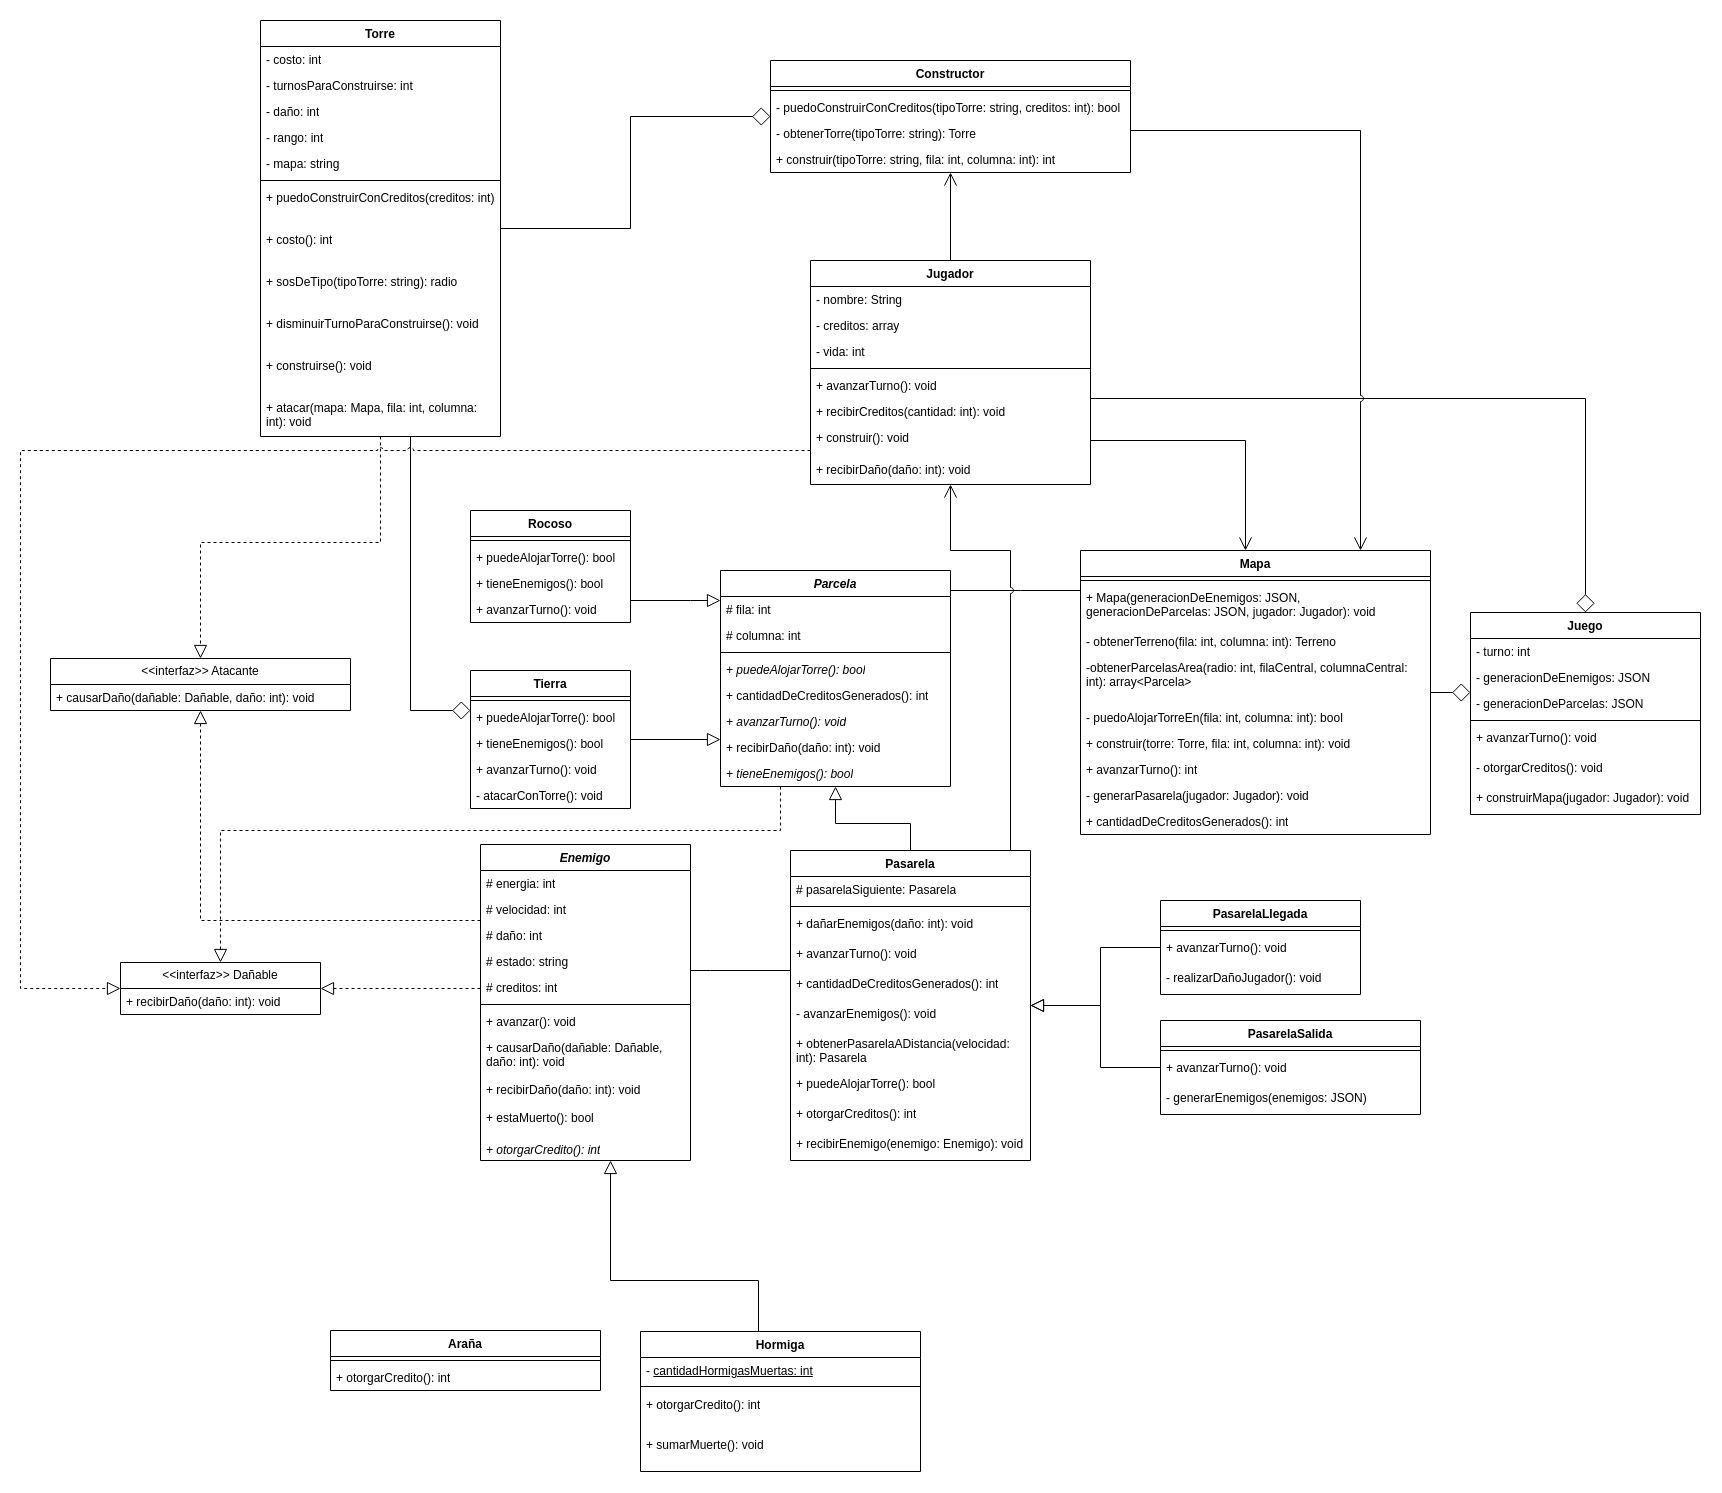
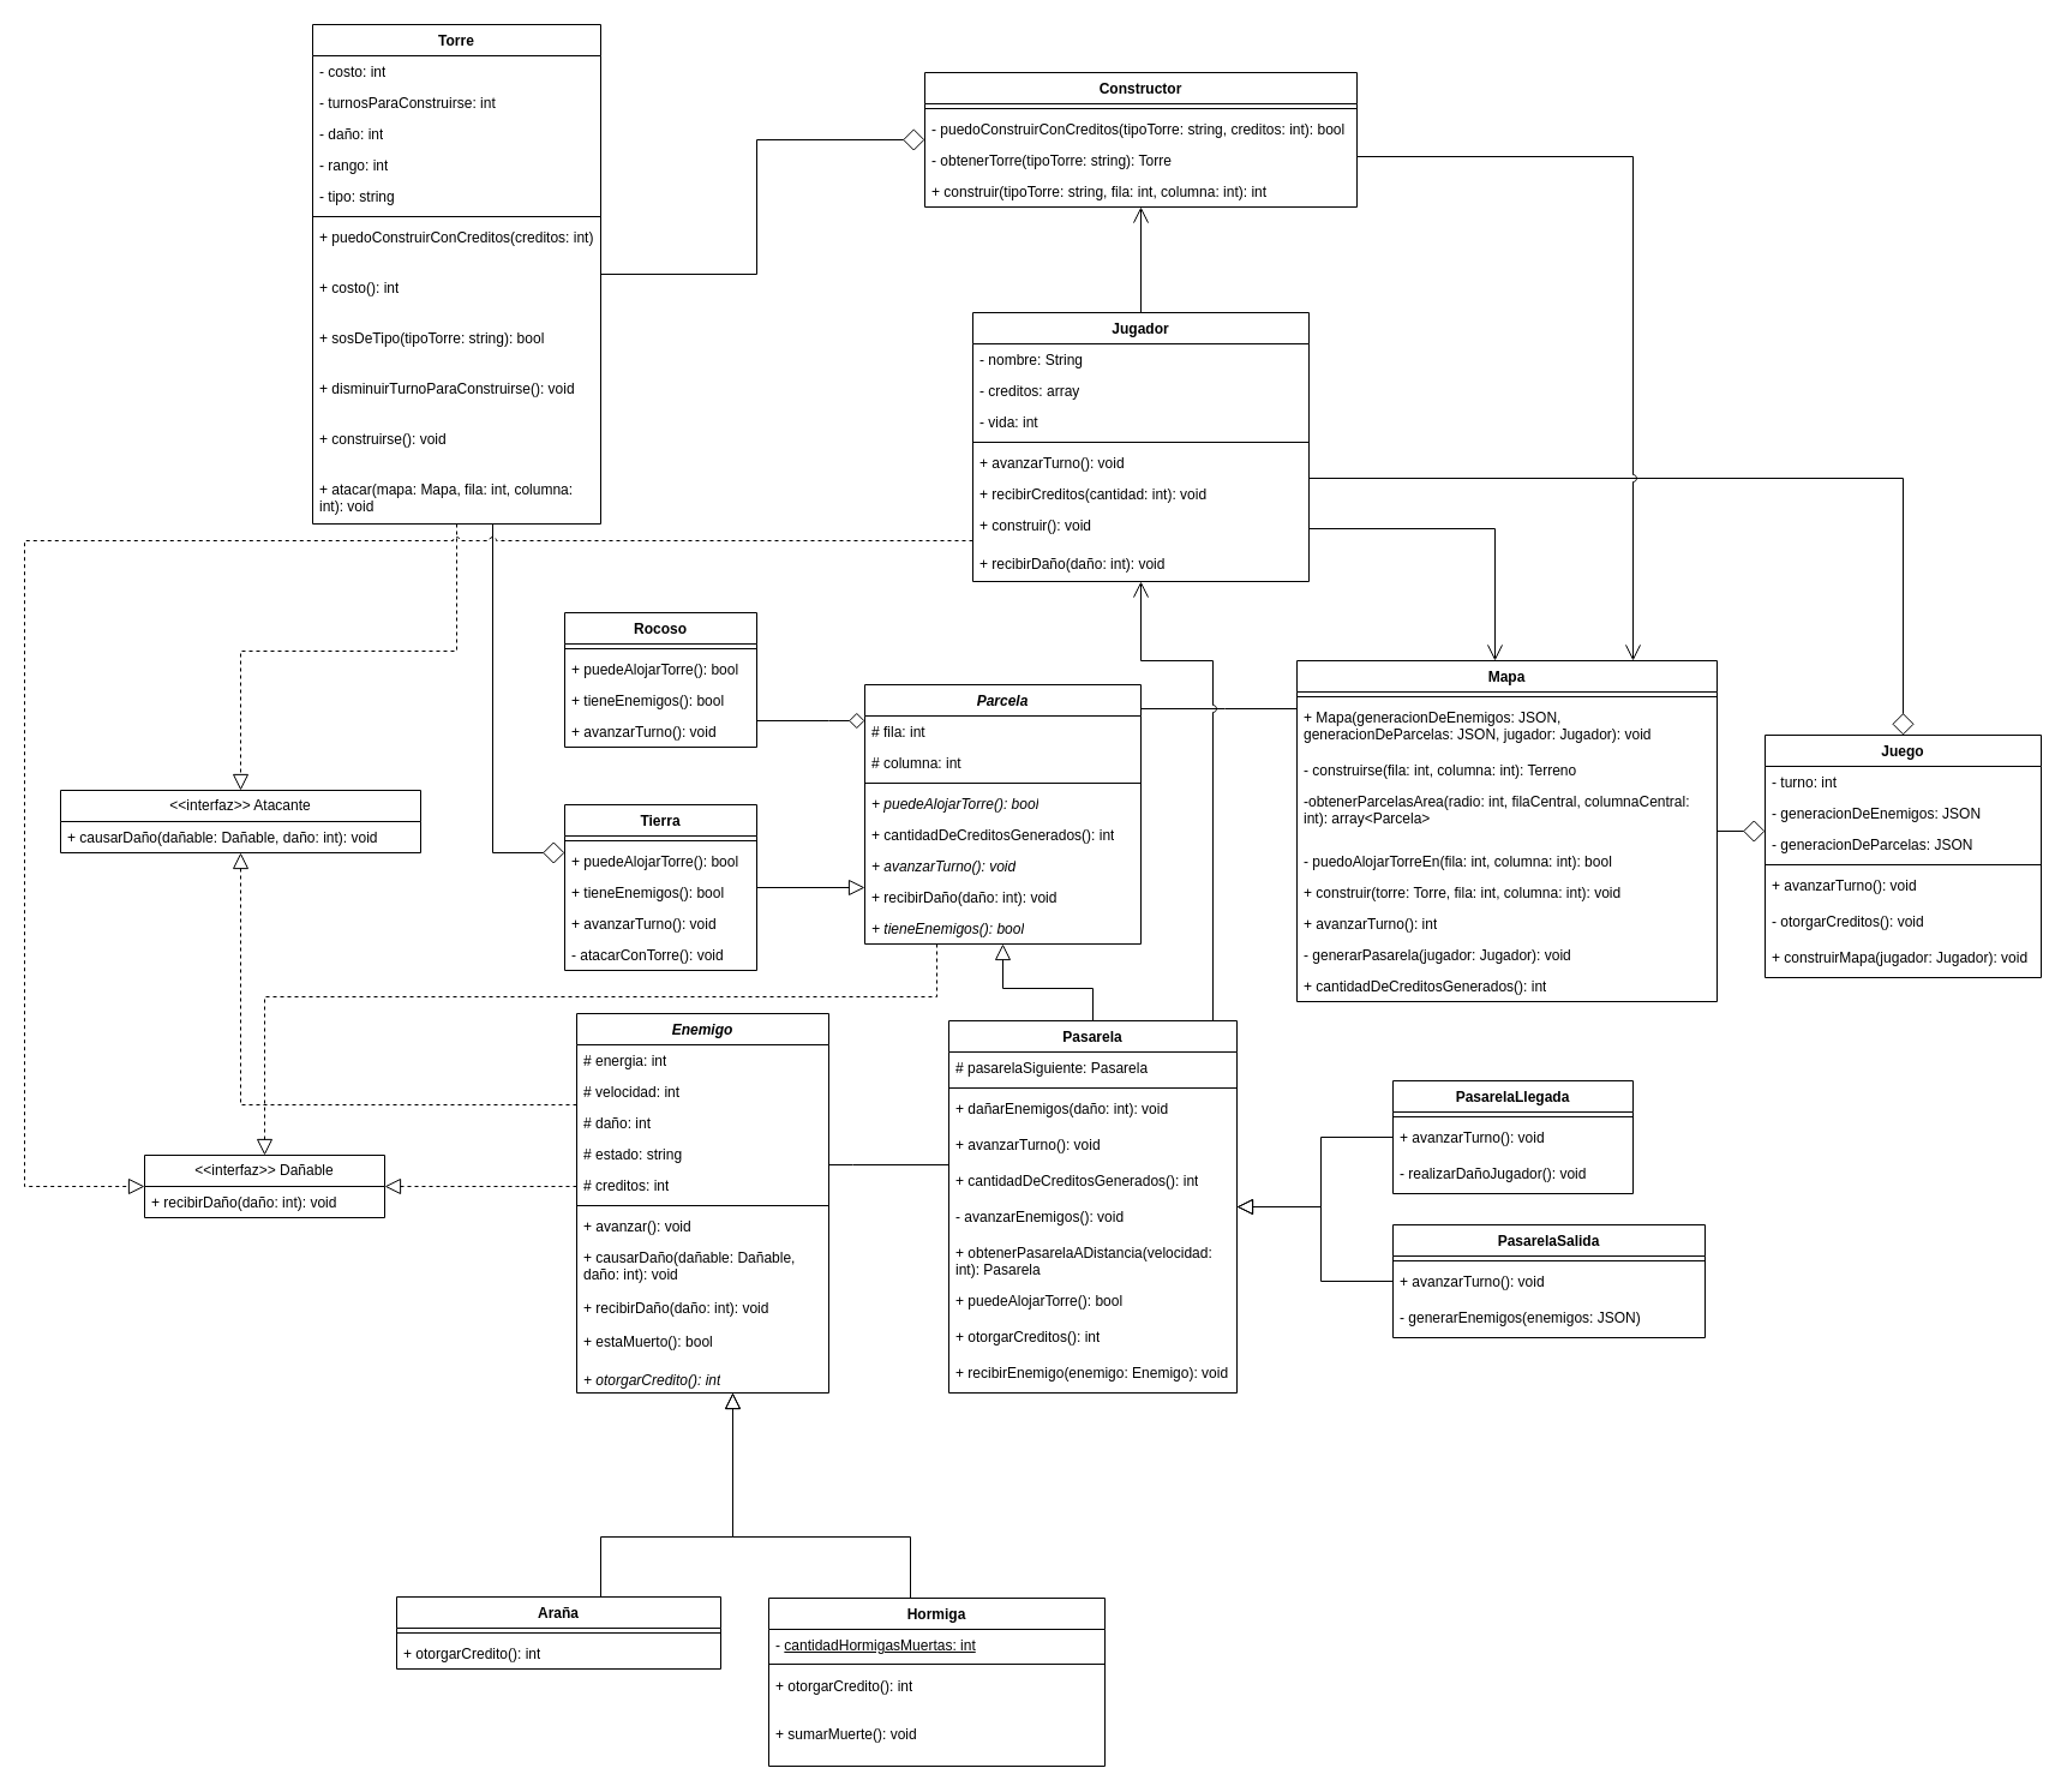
- <mxCell id="102" value="- mapa: string" style="text;strokeColor=none;fillColor=none;align=left;verticalAlign=top;spacingLeft=4;spacingRight=4;overflow=hidden;rotatable=0;points=[[0,0.5],[1,0.5]];portConstraint=eastwest;whiteSpace=wrap;html=1;" parent="97" vertex="1"><mxGeometry y="130" width="240" height="26" as="geometry" /></mxCell>
+ <mxCell id="102" value="- tipo: string" style="text;strokeColor=none;fillColor=none;align=left;verticalAlign=top;spacingLeft=4;spacingRight=4;overflow=hidden;rotatable=0;points=[[0,0.5],[1,0.5]];portConstraint=eastwest;whiteSpace=wrap;html=1;" parent="97" vertex="1"><mxGeometry y="130" width="240" height="26" as="geometry" /></mxCell>
- <mxCell id="106" value="+ sosDeTipo(tipoTorre: string): radio" style="text;strokeColor=none;fillColor=none;align=left;verticalAlign=top;spacingLeft=4;spacingRight=4;overflow=hidden;rotatable=0;points=[[0,0.5],[1,0.5]];portConstraint=eastwest;whiteSpace=wrap;html=1;" parent="97" vertex="1"><mxGeometry y="248" width="240" height="42" as="geometry" /></mxCell>
+ <mxCell id="106" value="+ sosDeTipo(tipoTorre: string): bool" style="text;strokeColor=none;fillColor=none;align=left;verticalAlign=top;spacingLeft=4;spacingRight=4;overflow=hidden;rotatable=0;points=[[0,0.5],[1,0.5]];portConstraint=eastwest;whiteSpace=wrap;html=1;" parent="97" vertex="1"><mxGeometry y="248" width="240" height="42" as="geometry" /></mxCell>
- <mxCell id="81" style="edgeStyle=orthogonalEdgeStyle;rounded=0;orthogonalLoop=1;jettySize=auto;html=1;endArrow=block;endFill=0;endSize=11;" parent="1" source="82" target="61" edge="1"><mxGeometry relative="1" as="geometry"><Array as="points"><mxPoint x="690" y="600" /><mxPoint x="690" y="600" /></Array></mxGeometry></mxCell>
+ <mxCell id="81" style="edgeStyle=orthogonalEdgeStyle;rounded=0;orthogonalLoop=1;jettySize=auto;html=1;endArrow=diamond;endFill=0;endSize=11;" parent="1" source="82" target="61" edge="1"><mxGeometry relative="1" as="geometry"><Array as="points"><mxPoint x="690" y="600" /><mxPoint x="690" y="600" /></Array></mxGeometry></mxCell>
- <mxCell id="74" value="- obtenerTerreno(fila: int, columna: int): Terreno" style="text;strokeColor=none;fillColor=none;align=left;verticalAlign=top;spacingLeft=4;spacingRight=4;overflow=hidden;rotatable=0;points=[[0,0.5],[1,0.5]];portConstraint=eastwest;whiteSpace=wrap;html=1;" parent="71" vertex="1"><mxGeometry y="78" width="350" height="26" as="geometry" /></mxCell>
+ <mxCell id="74" value="- construirse(fila: int, columna: int): Terreno" style="text;strokeColor=none;fillColor=none;align=left;verticalAlign=top;spacingLeft=4;spacingRight=4;overflow=hidden;rotatable=0;points=[[0,0.5],[1,0.5]];portConstraint=eastwest;whiteSpace=wrap;html=1;" parent="71" vertex="1"><mxGeometry y="78" width="350" height="26" as="geometry" /></mxCell>
+ <mxCell id="18" style="edgeStyle=orthogonalEdgeStyle;rounded=0;orthogonalLoop=1;jettySize=auto;html=1;endArrow=block;endFill=0;endSize=11;" parent="1" source="19" target="5" edge="1"><mxGeometry relative="1" as="geometry"><mxPoint x="595" y="1296" as="targetPoint" /><Array as="points"><mxPoint x="500" y="1280" /><mxPoint x="610" y="1280" /></Array></mxGeometry></mxCell>
